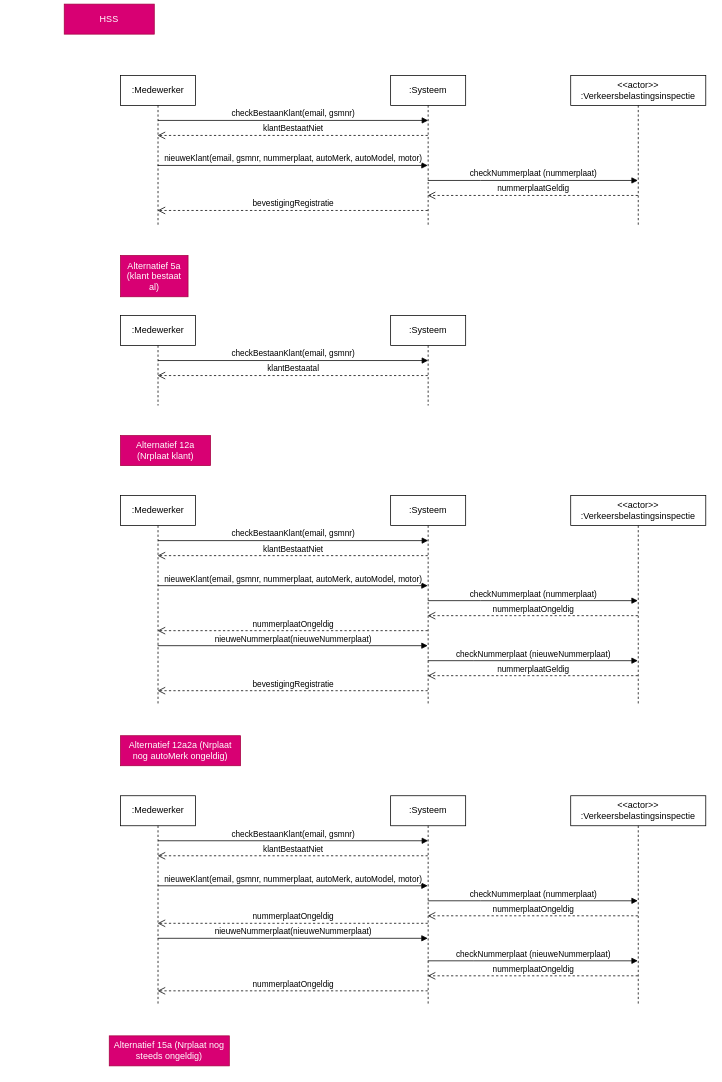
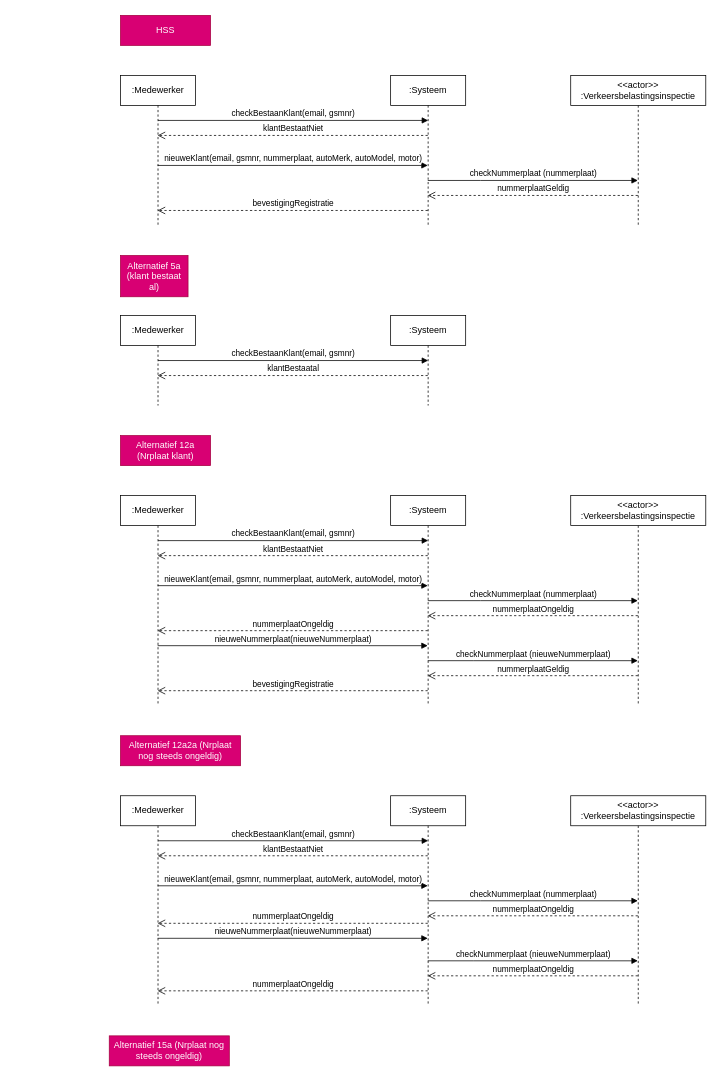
- <mxCell id="11" value="HSS" style="text;html=1;strokeColor=#A50040;fillColor=#d80073;align=center;verticalAlign=middle;whiteSpace=wrap;rounded=0;fontColor=#ffffff;" vertex="1" parent="1"><mxGeometry x="85" y="5" width="120" height="40" as="geometry" /></mxCell>
+ <mxCell id="11" value="HSS" style="text;html=1;strokeColor=#A50040;fillColor=#d80073;align=center;verticalAlign=middle;whiteSpace=wrap;rounded=0;fontColor=#ffffff;" vertex="1" parent="1"><mxGeometry x="160" width="120" height="40" as="geometry" y="20" /></mxCell>
- <mxCell id="31" value="Alternatief 12a2a (Nrplaat nog autoMerk ongeldig)" style="text;html=1;strokeColor=#A50040;fillColor=#d80073;align=center;verticalAlign=middle;whiteSpace=wrap;rounded=0;fontColor=#ffffff;" vertex="1" parent="1"><mxGeometry x="160" y="980" width="160" height="40" as="geometry" /></mxCell>
+ <mxCell id="31" value="Alternatief 12a2a (Nrplaat nog steeds ongeldig)" style="text;html=1;strokeColor=#A50040;fillColor=#d80073;align=center;verticalAlign=middle;whiteSpace=wrap;rounded=0;fontColor=#ffffff;" vertex="1" parent="1"><mxGeometry x="160" y="980" width="160" height="40" as="geometry" /></mxCell>
